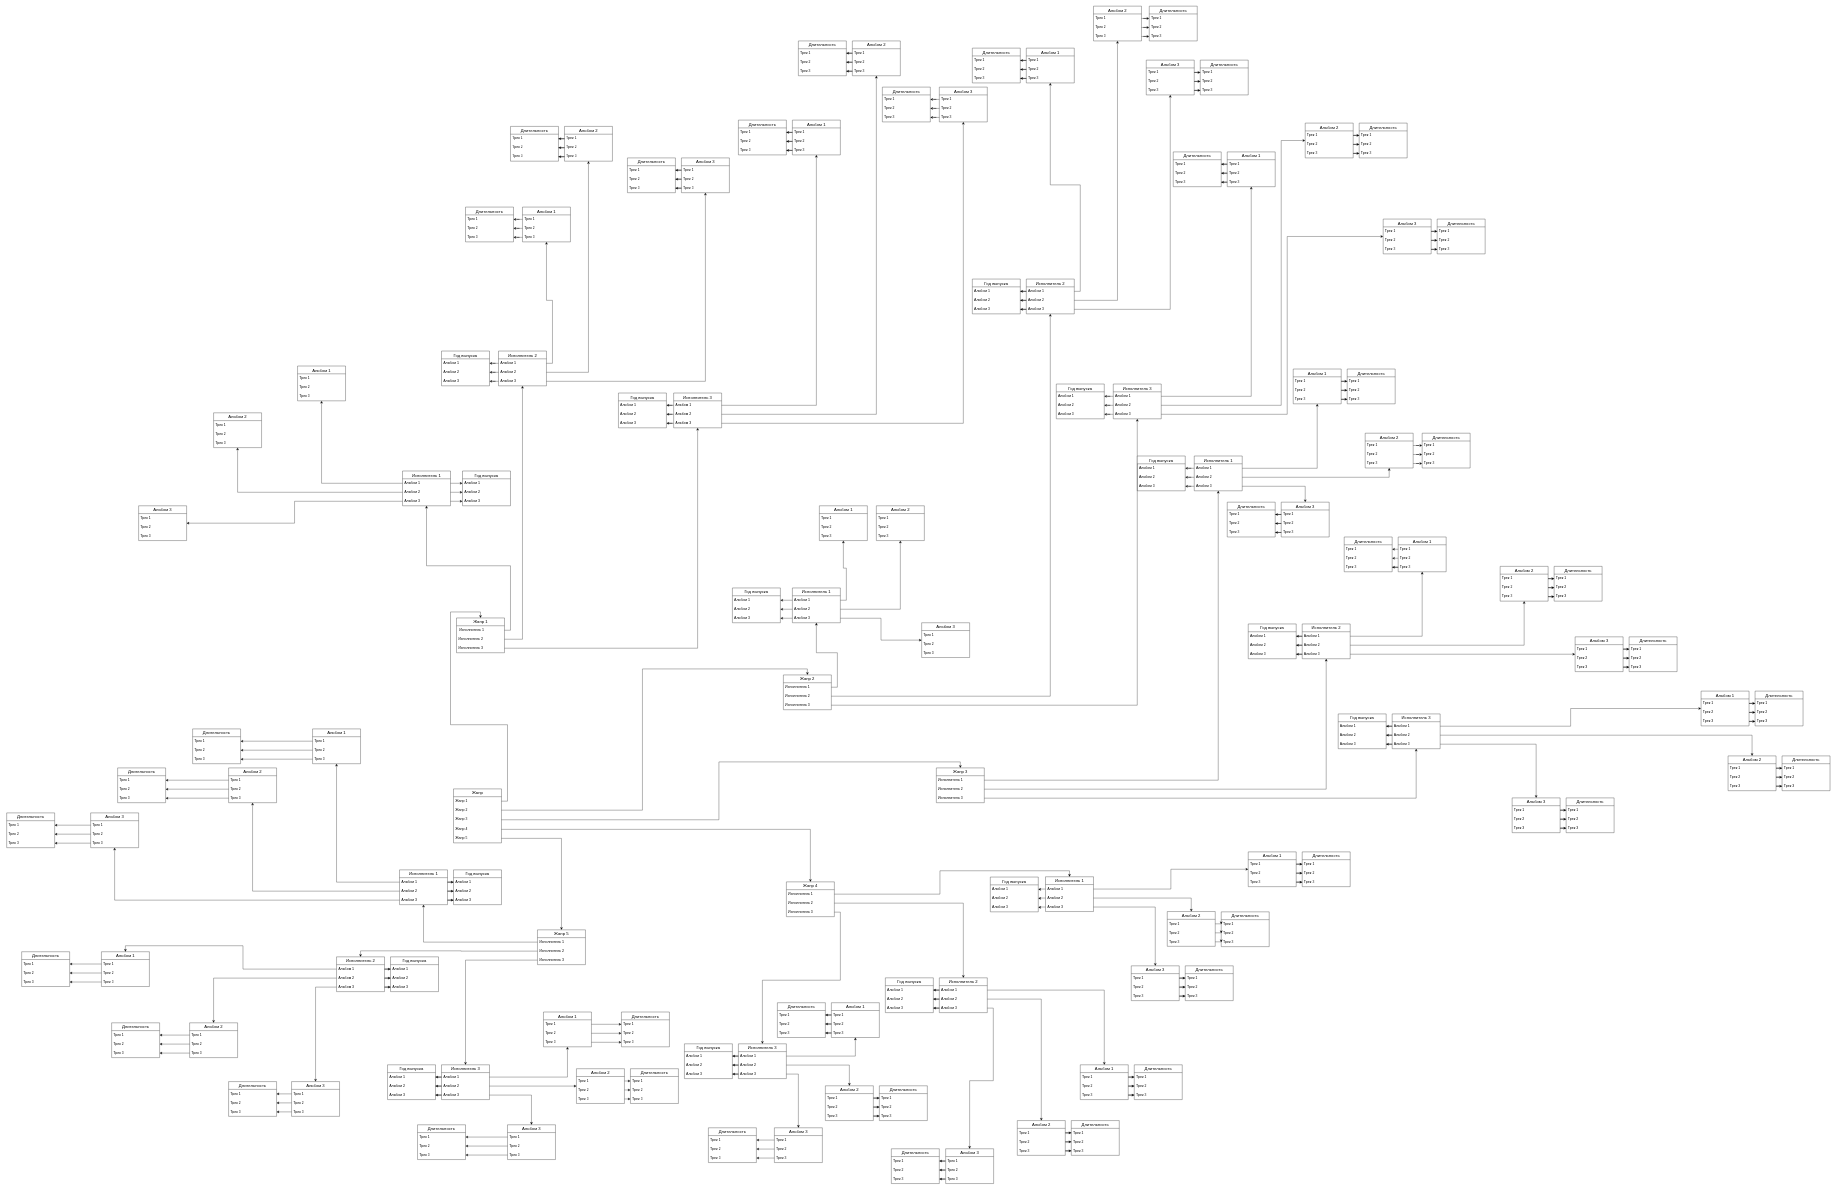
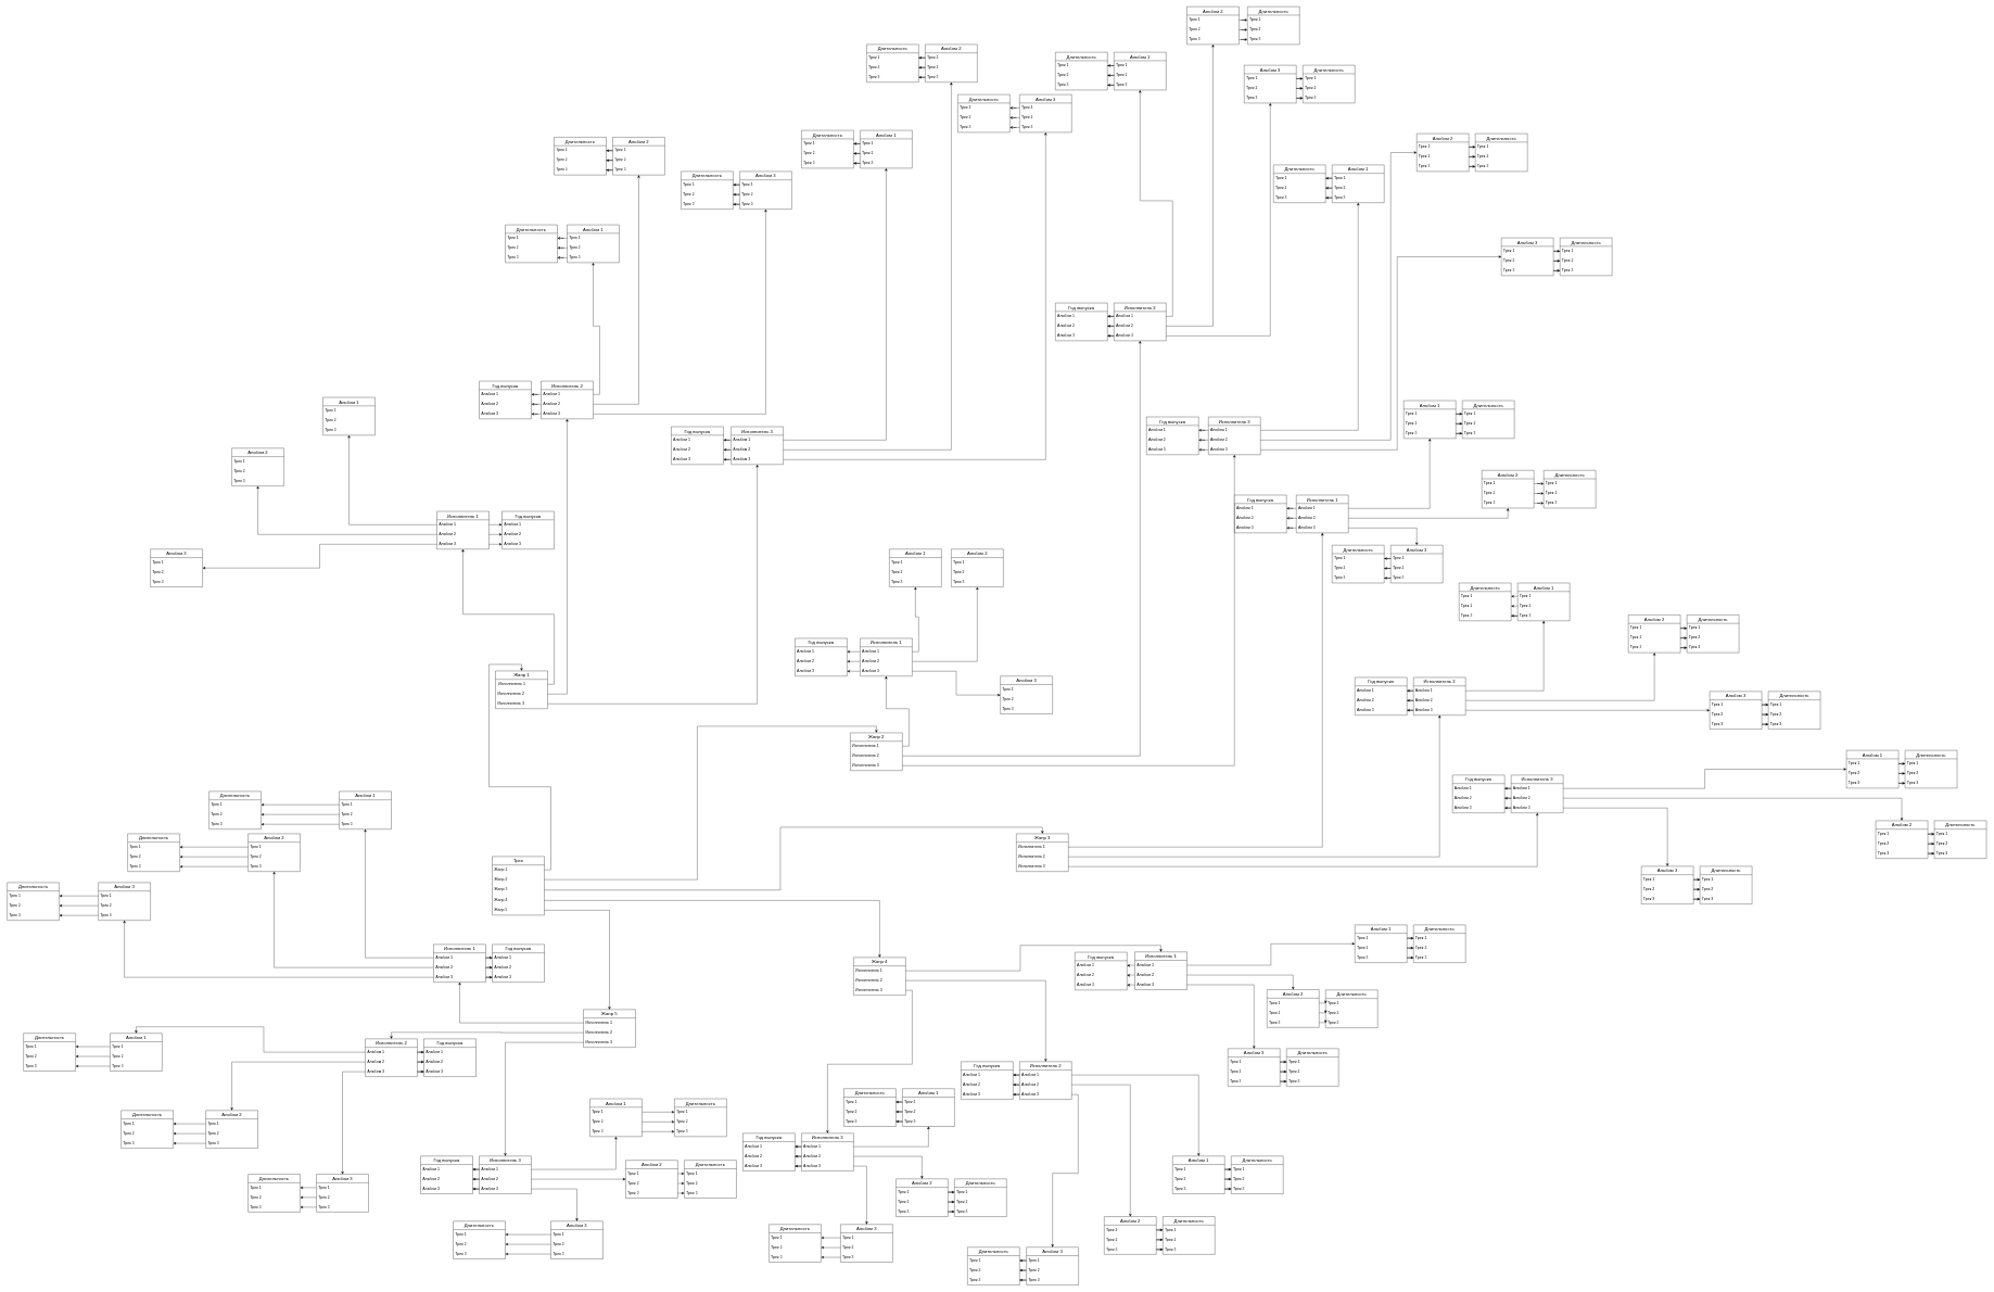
- <mxCell id="2" value="Жанр" style="swimlane;fontStyle=0;childLayout=stackLayout;horizontal=1;startSize=26;horizontalStack=0;resizeParent=1;resizeParentMax=0;resizeLast=0;collapsible=1;marginBottom=0;align=center;fontSize=14;swimlaneLine=1;labelBorderColor=none;labelBackgroundColor=none;textShadow=0;" vertex="1" parent="1"><mxGeometry x="1510" y="2630" width="160" height="180" as="geometry" /></mxCell>
+ <mxCell id="2" value="Трек" style="swimlane;fontStyle=0;childLayout=stackLayout;horizontal=1;startSize=26;horizontalStack=0;resizeParent=1;resizeParentMax=0;resizeLast=0;collapsible=1;marginBottom=0;align=center;fontSize=14;swimlaneLine=1;labelBorderColor=none;labelBackgroundColor=none;textShadow=0;" vertex="1" parent="1"><mxGeometry x="1510" y="2630" width="160" height="180" as="geometry" /></mxCell>
